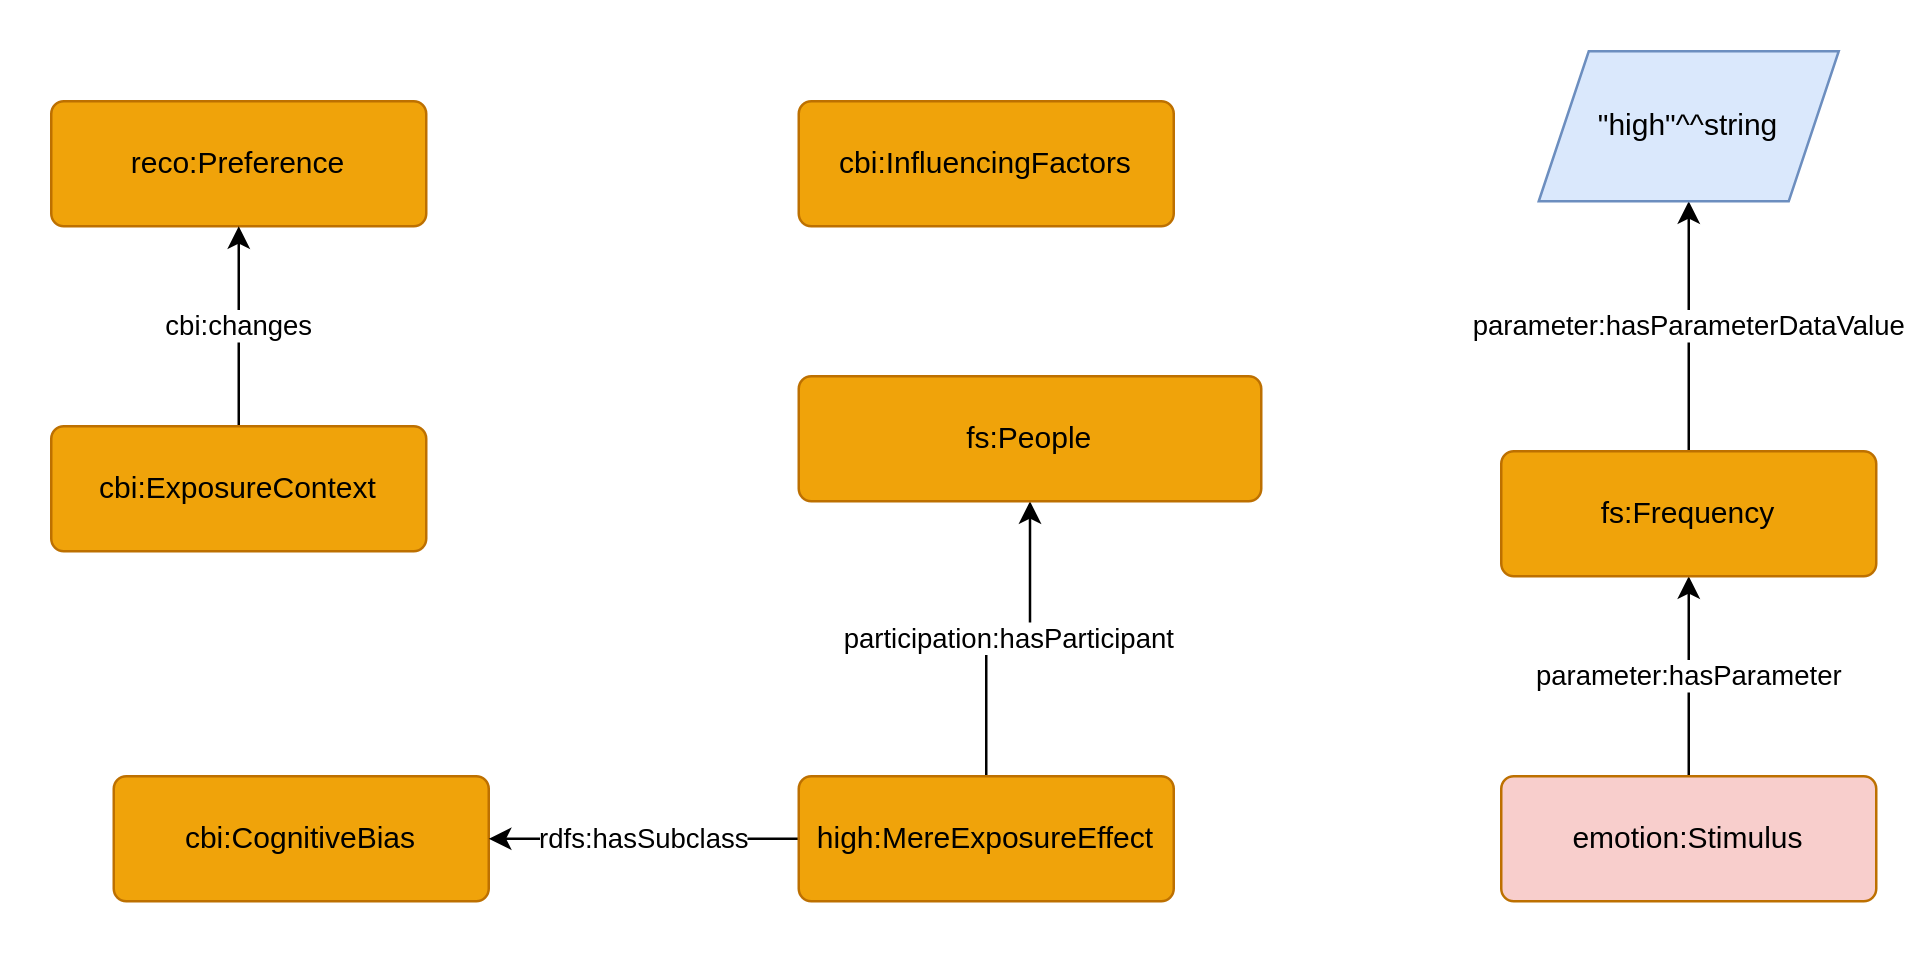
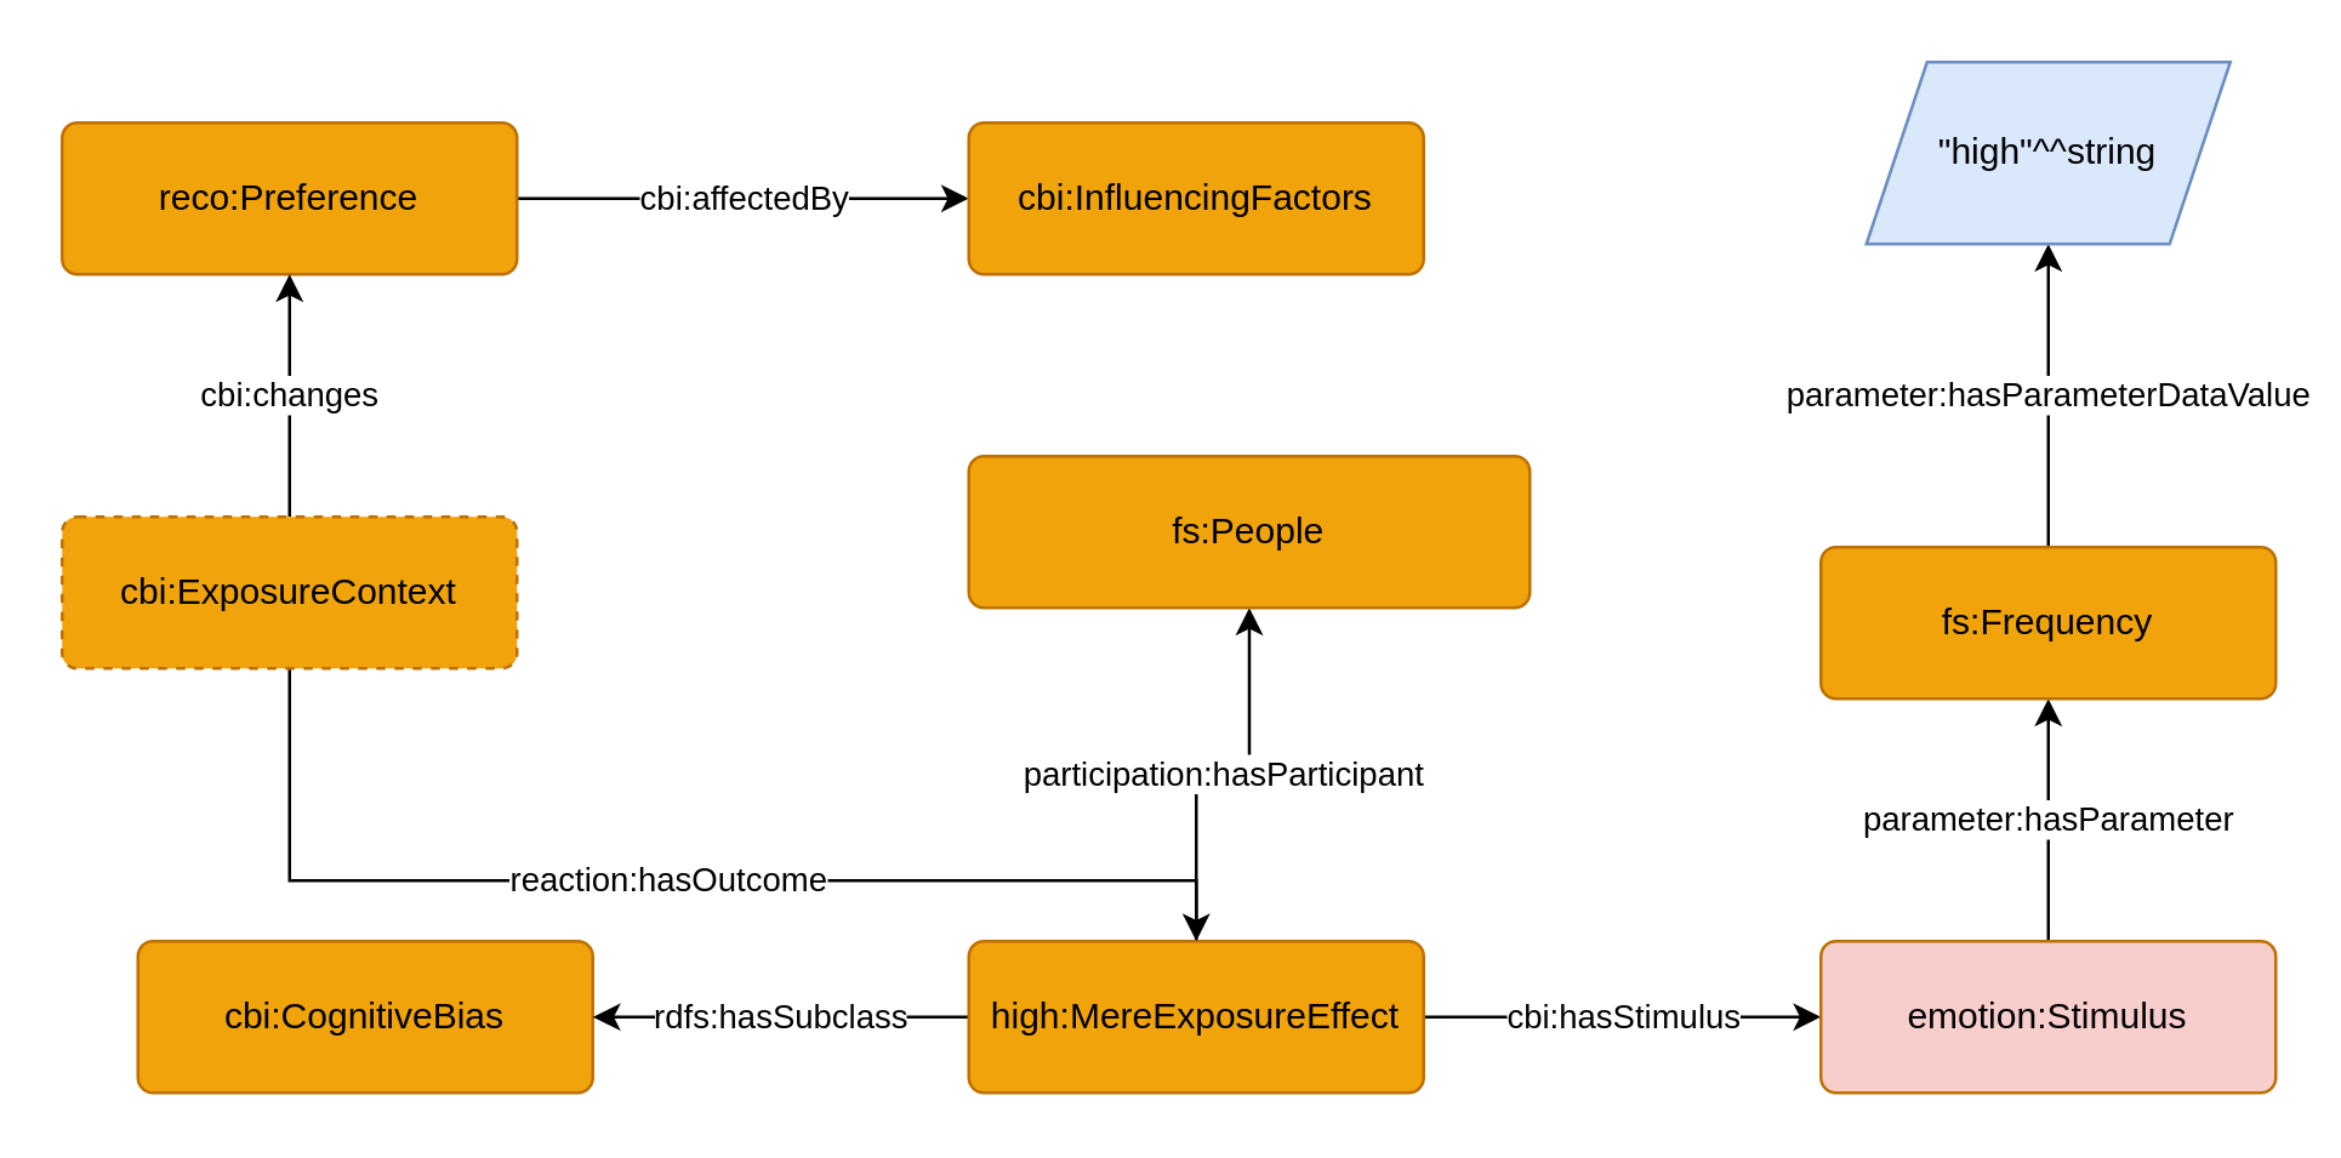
+ <mxCell id="9" value="cbi:affectedBy" style="edgeStyle=orthogonalEdgeStyle;rounded=0;orthogonalLoop=1;jettySize=auto;html=1;" edge="1" parent="1" source="10" target="18"><mxGeometry relative="1" as="geometry" /></mxCell>
- <mxCell id="13" value="cbi:ExposureContext" style="rounded=1;arcSize=10;whiteSpace=wrap;html=1;align=center;fillColor=#f0a30a;strokeColor=#BD7000;fontColor=#000000;" vertex="1" parent="1"><mxGeometry x="20" y="170" width="150" height="50" as="geometry" /></mxCell>
+ <mxCell id="13" value="cbi:ExposureContext" style="rounded=1;arcSize=10;whiteSpace=wrap;html=1;align=center;fillColor=#f0a30a;strokeColor=#BD7000;fontColor=#000000;dashed=1;" vertex="1" parent="1"><mxGeometry x="20" y="170" width="150" height="50" as="geometry" /></mxCell>
+ <mxCell id="11" value="reaction:hasOutcome" style="edgeStyle=orthogonalEdgeStyle;rounded=0;orthogonalLoop=1;jettySize=auto;html=1;" edge="1" parent="1" source="13" target="6"><mxGeometry relative="1" as="geometry"><Array as="points"><mxPoint x="95" y="290" /><mxPoint x="394" y="290" /></Array></mxGeometry></mxCell>
+ <mxCell id="4" value="cbi:hasStimulus" style="edgeStyle=orthogonalEdgeStyle;rounded=0;orthogonalLoop=1;jettySize=auto;html=1;exitX=1;exitY=0.5;exitDx=0;exitDy=0;" edge="1" parent="1" source="6" target="8"><mxGeometry relative="1" as="geometry" /></mxCell>
